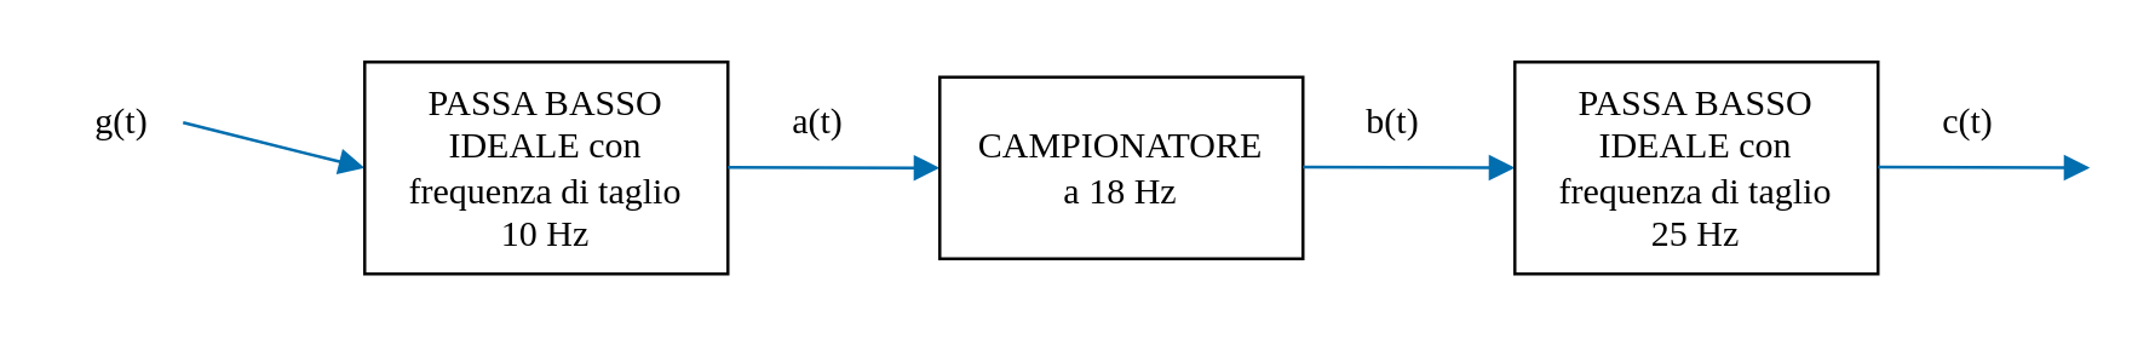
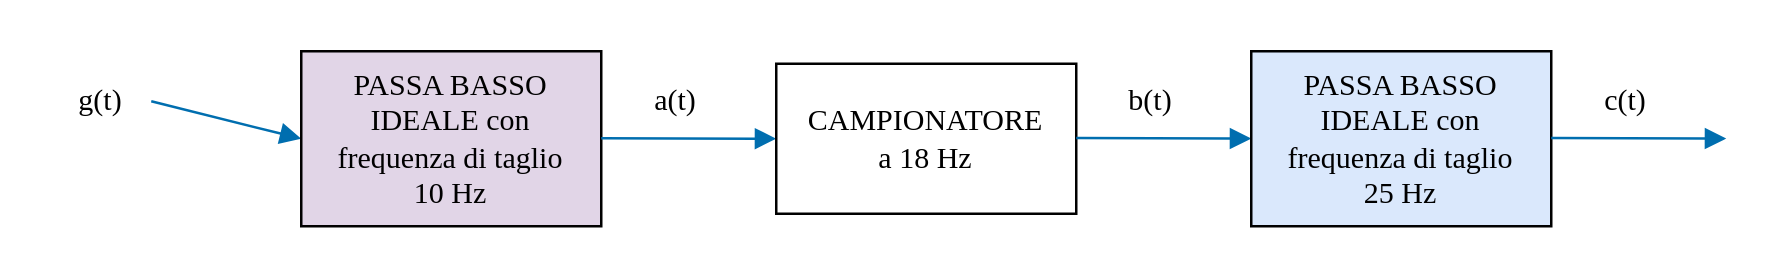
- <mxCell id="4" value="PASSA BASSO IDEALE con&lt;br&gt;frequenza di taglio&lt;br&gt;10 Hz" style="rounded=0;whiteSpace=wrap;html=1;fontFamily=Times New Roman;" vertex="1" parent="1"><mxGeometry x="120" y="20" width="120" height="70" as="geometry" /></mxCell>
+ <mxCell id="4" value="PASSA BASSO IDEALE con&lt;br&gt;frequenza di taglio&lt;br&gt;10 Hz" style="rounded=0;whiteSpace=wrap;html=1;fontFamily=Times New Roman;fillColor=#e1d5e7;" vertex="1" parent="1"><mxGeometry x="120" y="20" width="120" height="70" as="geometry" /></mxCell>
- <mxCell id="10" value="PASSA BASSO IDEALE con&lt;br&gt;frequenza di taglio&lt;br&gt;25 Hz" style="rounded=0;whiteSpace=wrap;html=1;fontFamily=Times New Roman;" vertex="1" parent="1"><mxGeometry x="500" y="20" width="120" height="70" as="geometry" /></mxCell>
+ <mxCell id="10" value="PASSA BASSO IDEALE con&lt;br&gt;frequenza di taglio&lt;br&gt;25 Hz" style="rounded=0;whiteSpace=wrap;html=1;fontFamily=Times New Roman;fillColor=#dae8fc;" vertex="1" parent="1"><mxGeometry x="500" y="20" width="120" height="70" as="geometry" /></mxCell>
